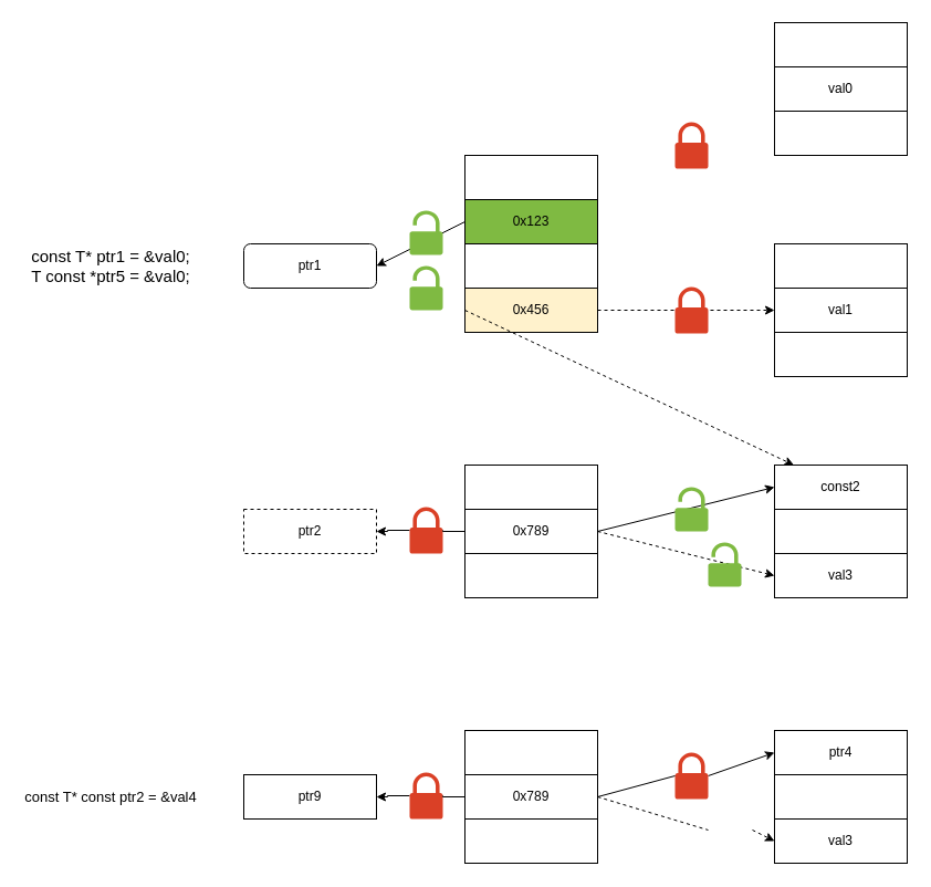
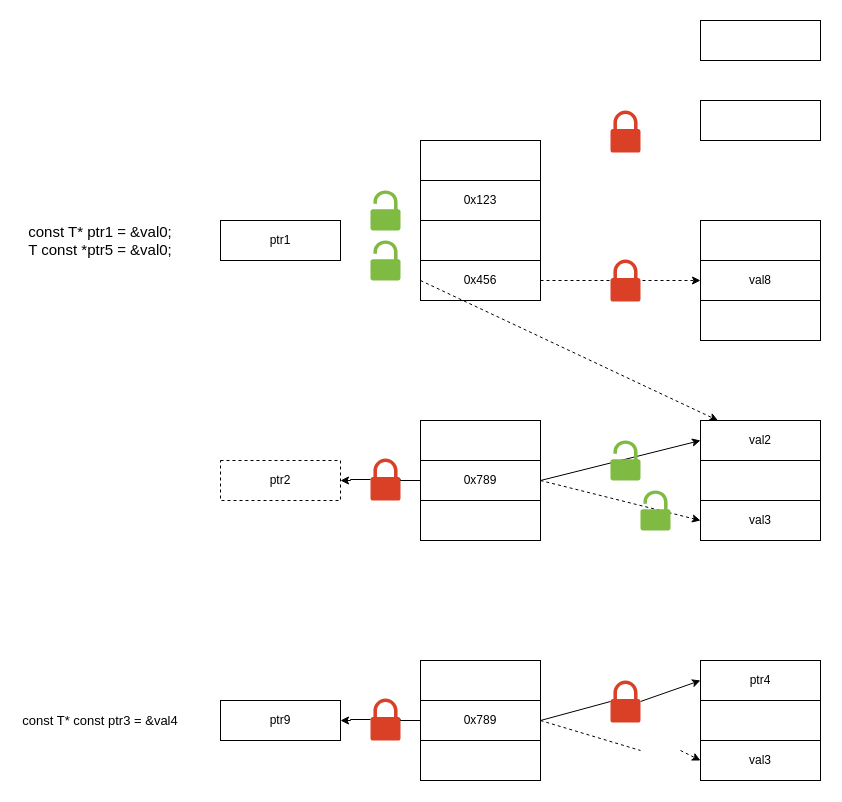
- <mxCell id="13" value="val0" style="rounded=0;whiteSpace=wrap;html=1;" vertex="1" parent="1"><mxGeometry x="700" y="60" width="120" height="40" as="geometry" /></mxCell>
- <mxCell id="3" value="0x123" style="rounded=0;whiteSpace=wrap;html=1;fillColor=#7fba42;" vertex="1" parent="1"><mxGeometry x="420" y="180" width="120" height="40" as="geometry" /></mxCell>
+ <mxCell id="3" value="0x123" style="rounded=0;whiteSpace=wrap;html=1;" vertex="1" parent="1"><mxGeometry x="420" y="180" width="120" height="40" as="geometry" /></mxCell>
- <mxCell id="21" value="" style="endArrow=classic;html=1;rounded=0;exitX=0;exitY=0.5;exitDx=0;exitDy=0;entryX=1;entryY=0.5;entryDx=0;entryDy=0;" edge="1" parent="1" source="3" target="20"><mxGeometry width="50" height="50" relative="1" as="geometry"><mxPoint x="260" y="470" as="sourcePoint" /><mxPoint x="310" y="420" as="targetPoint" /></mxGeometry></mxCell>
- <mxCell id="20" value="ptr1" style="whiteSpace=wrap;html=1;rounded=1;" vertex="1" parent="1"><mxGeometry x="220" y="220" width="120" height="40" as="geometry" /></mxCell>
+ <mxCell id="20" value="ptr1" style="rounded=0;whiteSpace=wrap;html=1;" vertex="1" parent="1"><mxGeometry x="220" y="220" width="120" height="40" as="geometry" /></mxCell>
- <mxCell id="6" value="0x456" style="rounded=0;whiteSpace=wrap;html=1;fillColor=#fff2cc;" vertex="1" parent="1"><mxGeometry x="420" y="260" width="120" height="40" as="geometry" /></mxCell>
+ <mxCell id="6" value="0x456" style="rounded=0;whiteSpace=wrap;html=1;" vertex="1" parent="1"><mxGeometry x="420" y="260" width="120" height="40" as="geometry" /></mxCell>
- <mxCell id="16" value="val1" style="rounded=0;whiteSpace=wrap;html=1;" vertex="1" parent="1"><mxGeometry x="700" y="260" width="120" height="40" as="geometry" /></mxCell>
+ <mxCell id="16" value="val8" style="rounded=0;whiteSpace=wrap;html=1;" vertex="1" parent="1"><mxGeometry x="700" y="260" width="120" height="40" as="geometry" /></mxCell>
- <mxCell id="17" value="const2" style="rounded=0;whiteSpace=wrap;html=1;" vertex="1" parent="1"><mxGeometry x="700" y="420" width="120" height="40" as="geometry" /></mxCell>
+ <mxCell id="17" value="val2" style="rounded=0;whiteSpace=wrap;html=1;" vertex="1" parent="1"><mxGeometry x="700" y="420" width="120" height="40" as="geometry" /></mxCell>
- <mxCell id="42" value="&lt;font style=&quot;font-size: 13px&quot;&gt;const T* const ptr2 = &amp;amp;val4&lt;/font&gt;" style="text;html=1;strokeColor=none;fillColor=none;align=center;verticalAlign=middle;whiteSpace=wrap;rounded=0;" vertex="1" parent="1"><mxGeometry y="700" width="160" height="40" as="geometry" x="20" /></mxCell>
+ <mxCell id="42" value="&lt;font style=&quot;font-size: 13px&quot;&gt;const T* const ptr3 = &amp;amp;val4&lt;/font&gt;" style="text;html=1;strokeColor=none;fillColor=none;align=center;verticalAlign=middle;whiteSpace=wrap;rounded=0;" vertex="1" parent="1"><mxGeometry y="700" width="160" height="40" as="geometry" x="20" /></mxCell>
